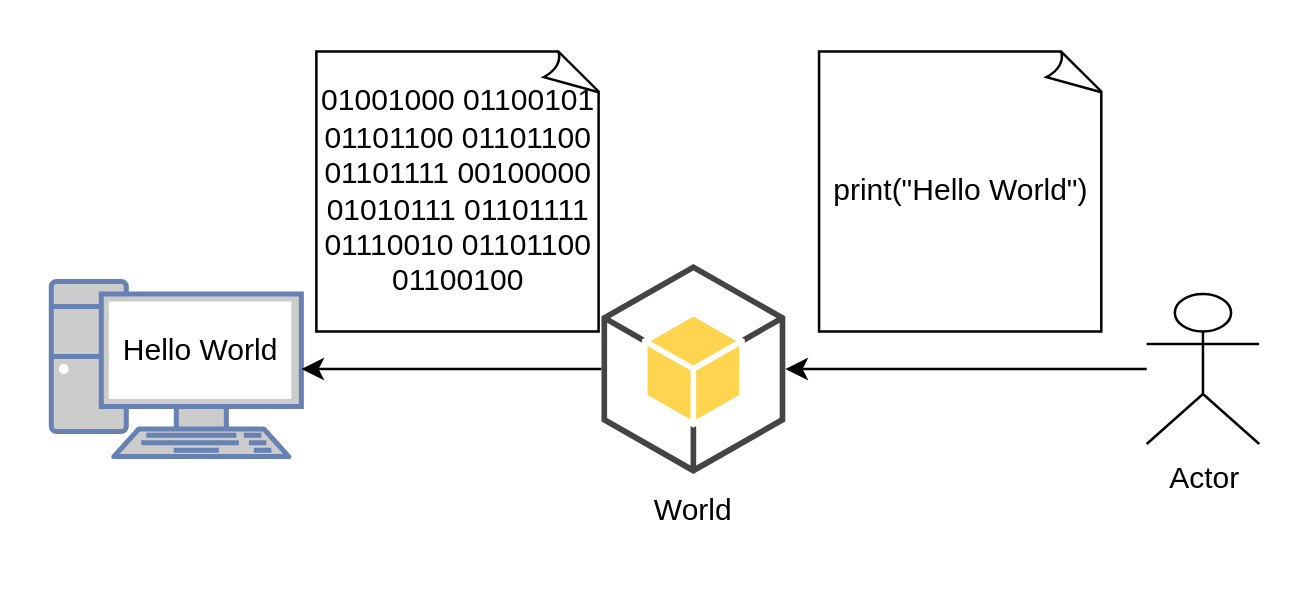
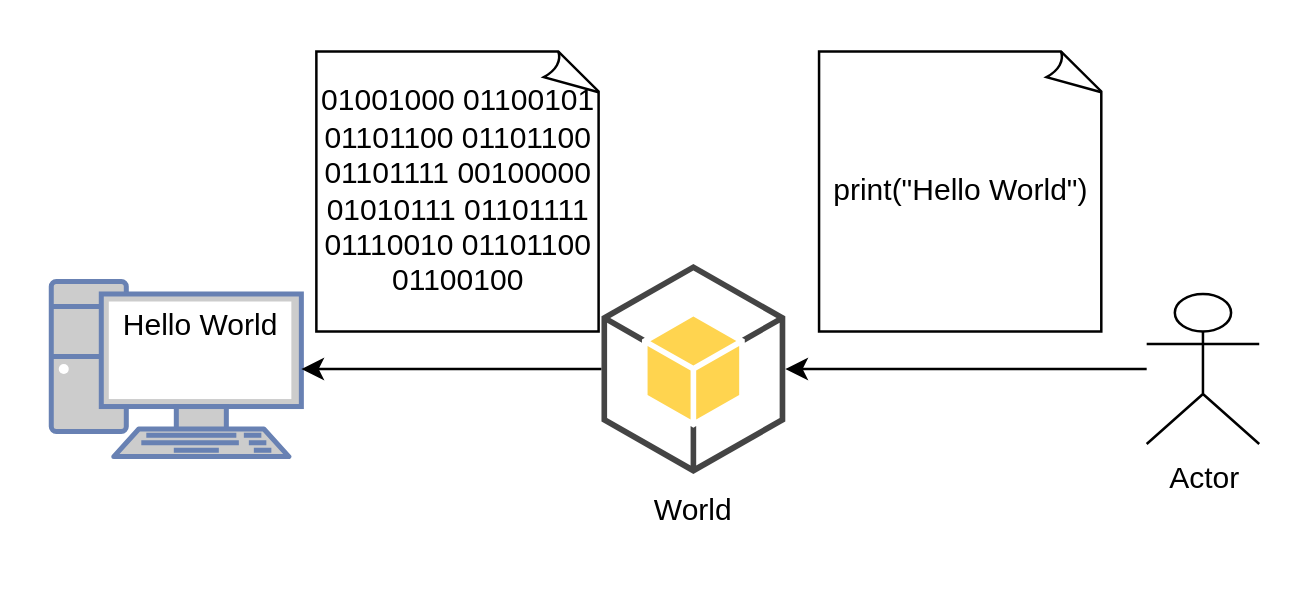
- <mxCell id="7" value="&lt;font color=&quot;#000000&quot;&gt;Hello World&lt;/font&gt;" style="text;html=1;strokeColor=none;fillColor=none;align=center;verticalAlign=middle;whiteSpace=wrap;rounded=0;" parent="1" vertex="1"><mxGeometry x="45" y="125" width="70" height="30" as="geometry" /></mxCell>
+ <mxCell id="7" value="&lt;font color=&quot;#000000&quot;&gt;Hello World&lt;/font&gt;" style="text;html=1;strokeColor=none;fillColor=none;align=center;verticalAlign=middle;whiteSpace=wrap;rounded=0;" parent="1" vertex="1"><mxGeometry x="45" y="115" width="70" height="30" as="geometry" /></mxCell>
